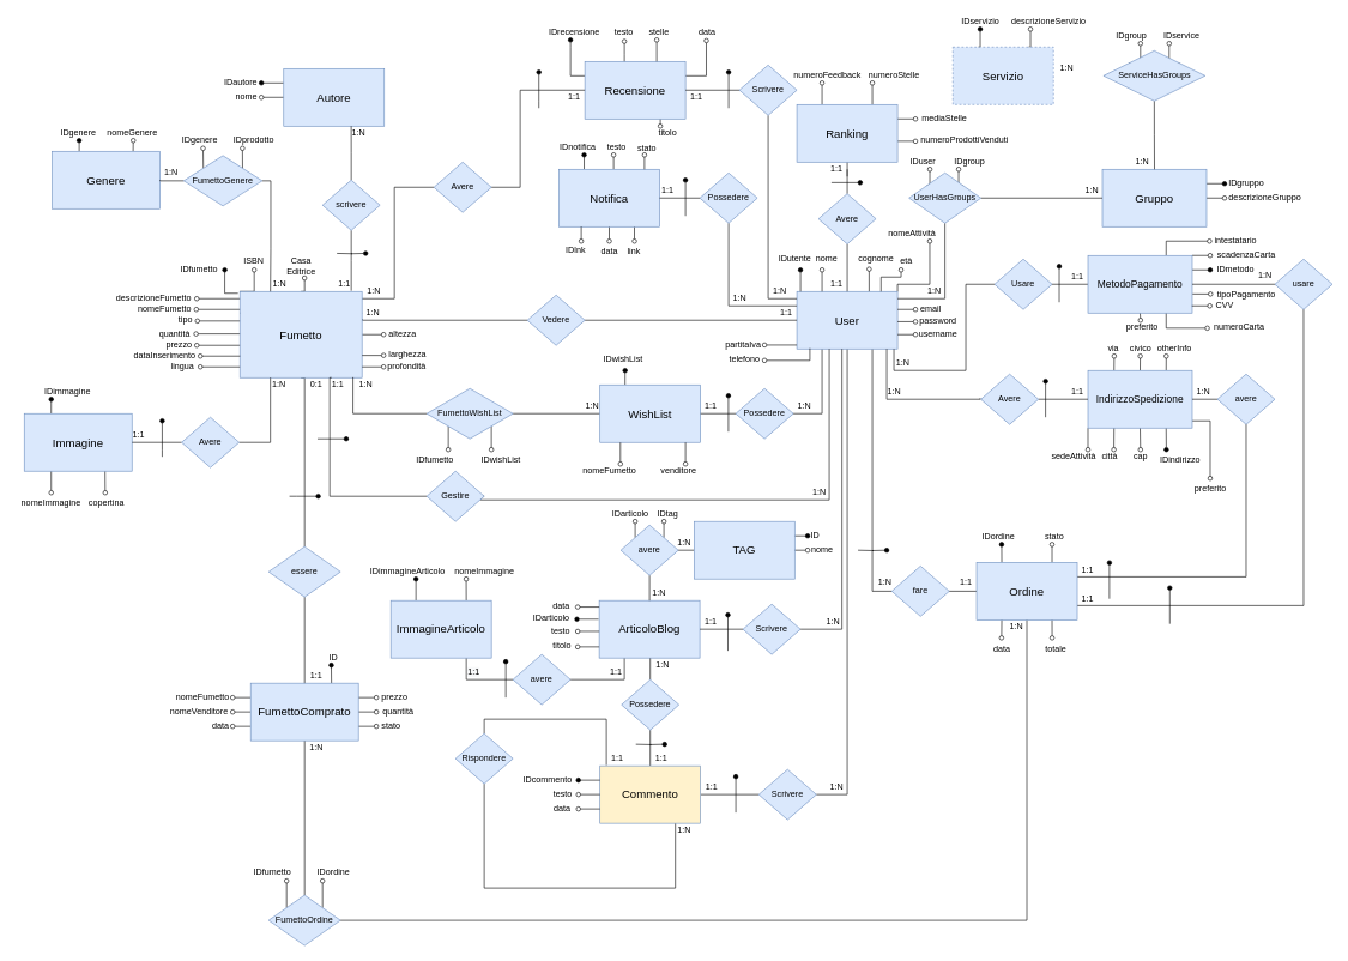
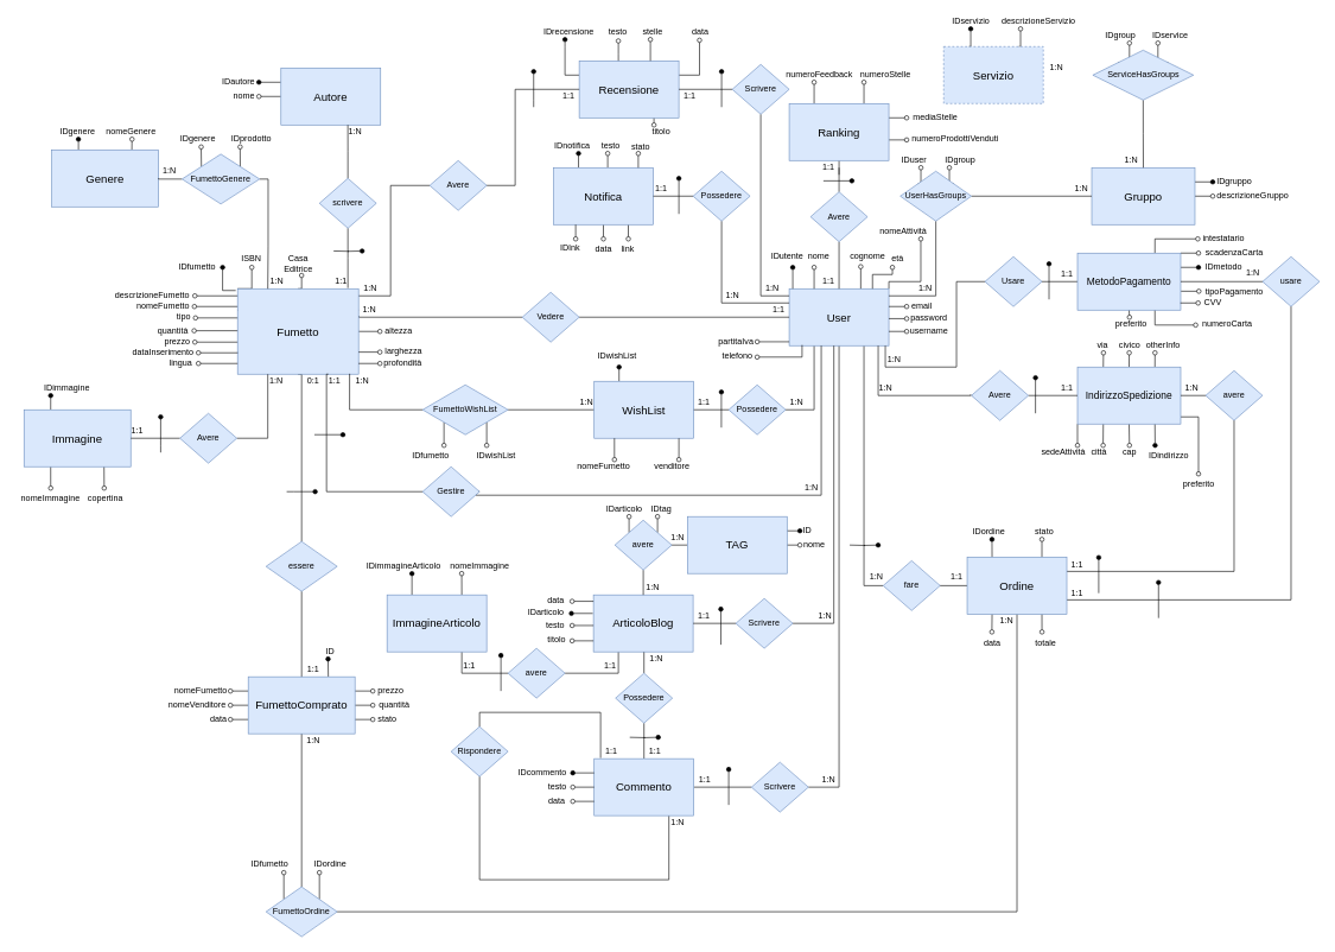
- <mxCell id="211" value="&lt;span style=&quot;font-size: 16px&quot;&gt;Commento&lt;br&gt;&lt;/span&gt;" style="rounded=0;whiteSpace=wrap;html=1;fillColor=#fff2cc;strokeColor=#6c8ebf;" parent="1" vertex="1"><mxGeometry x="834" y="1065" width="140" height="80" as="geometry" /></mxCell>
+ <mxCell id="211" value="&lt;span style=&quot;font-size: 16px&quot;&gt;Commento&lt;br&gt;&lt;/span&gt;" style="rounded=0;whiteSpace=wrap;html=1;fillColor=#dae8fc;strokeColor=#6c8ebf;" parent="1" vertex="1"><mxGeometry x="834" y="1065" width="140" height="80" as="geometry" /></mxCell>
